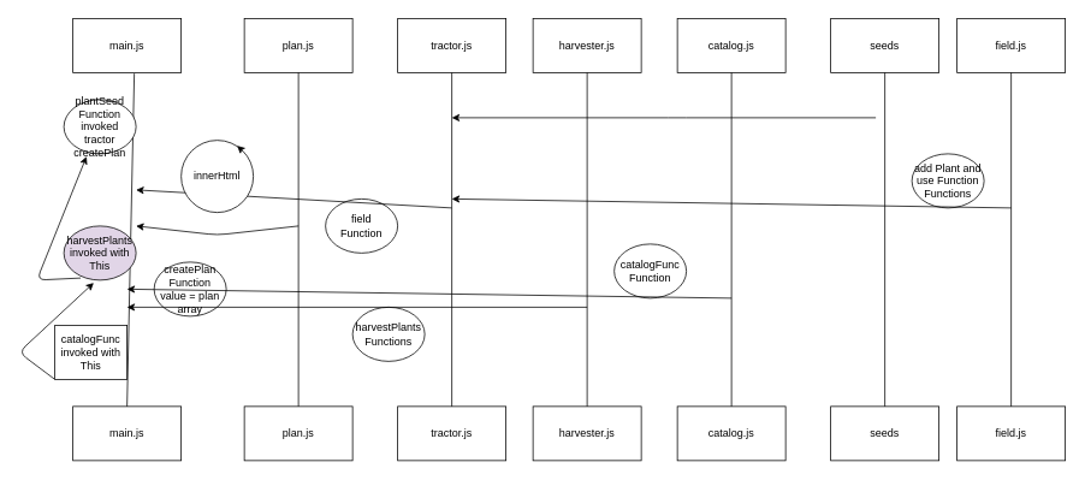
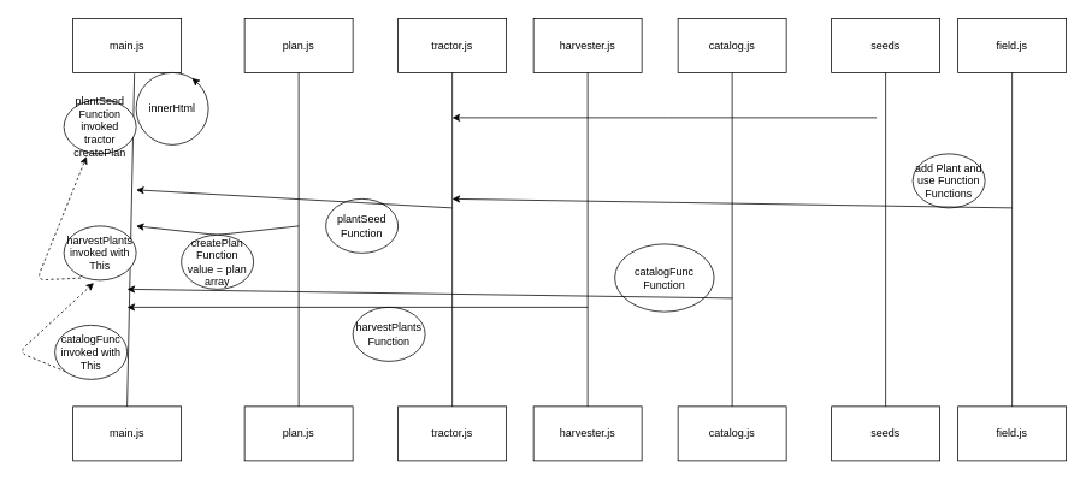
- <mxCell id="39" value="innerHtml" style="ellipse;whiteSpace=wrap;html=1;" vertex="1" parent="1"><mxGeometry x="200" y="155" width="80" height="80" as="geometry" /></mxCell>
+ <mxCell id="39" value="innerHtml" style="ellipse;whiteSpace=wrap;html=1;" vertex="1" parent="1"><mxGeometry x="150" y="80" width="80" height="80" as="geometry" /></mxCell>
- <mxCell id="28" value="field&lt;br&gt;Function" style="ellipse;whiteSpace=wrap;html=1;" vertex="1" parent="1"><mxGeometry x="360" y="220" width="80" height="60" as="geometry" /></mxCell>
+ <mxCell id="28" value="plantSeed&lt;br&gt;Function" style="ellipse;whiteSpace=wrap;html=1;" vertex="1" parent="1"><mxGeometry x="360" y="220" width="80" height="60" as="geometry" /></mxCell>
- <mxCell id="34" value="" style="endArrow=classic;html=1;entryX=0.313;entryY=1.05;entryDx=0;entryDy=0;entryPerimeter=0;exitX=0.233;exitY=0.961;exitDx=0;exitDy=0;exitPerimeter=0;" edge="1" parent="1" source="33" target="30"><mxGeometry width="50" height="50" relative="1" as="geometry"><mxPoint x="80" y="260" as="sourcePoint" /><mxPoint x="130" y="210" as="targetPoint" /><Array as="points"><mxPoint x="40" y="310" /></Array></mxGeometry></mxCell>
+ <mxCell id="34" value="" style="endArrow=classic;html=1;entryX=0.313;entryY=1.05;entryDx=0;entryDy=0;entryPerimeter=0;exitX=0.233;exitY=0.961;exitDx=0;exitDy=0;exitPerimeter=0;dashed=1;" edge="1" parent="1" source="33" target="30"><mxGeometry width="50" height="50" relative="1" as="geometry"><mxPoint x="80" y="260" as="sourcePoint" /><mxPoint x="130" y="210" as="targetPoint" /><Array as="points"><mxPoint x="40" y="310" /></Array></mxGeometry></mxCell>
- <mxCell id="33" value="harvestPlants invoked with This" style="ellipse;whiteSpace=wrap;html=1;fillColor=#e1d5e7;" vertex="1" parent="1"><mxGeometry x="70" y="250" width="80" height="60" as="geometry" /></mxCell>
+ <mxCell id="33" value="harvestPlants invoked with This" style="ellipse;whiteSpace=wrap;html=1;" vertex="1" parent="1"><mxGeometry x="70" y="250" width="80" height="60" as="geometry" /></mxCell>
- <mxCell id="37" value="catalogFunc Function" style="ellipse;whiteSpace=wrap;html=1;" vertex="1" parent="1"><mxGeometry x="680" y="270" width="80" height="60" as="geometry" /></mxCell>
+ <mxCell id="37" value="catalogFunc Function" style="ellipse;whiteSpace=wrap;html=1;" vertex="1" parent="1"><mxGeometry x="680" y="270" width="110" height="75" as="geometry" /></mxCell>
- <mxCell id="14" value="createPlan&lt;br&gt;Function&lt;br&gt;value = plan array" style="ellipse;whiteSpace=wrap;html=1;" vertex="1" parent="1"><mxGeometry x="170" y="290" width="80" height="60" as="geometry" /></mxCell>
+ <mxCell id="14" value="createPlan&lt;br&gt;Function&lt;br&gt;value = plan array" style="ellipse;whiteSpace=wrap;html=1;" vertex="1" parent="1"><mxGeometry x="200" y="260" width="80" height="60" as="geometry" /></mxCell>
- <mxCell id="36" value="" style="endArrow=classic;html=1;exitX=0;exitY=1;exitDx=0;exitDy=0;entryX=0.413;entryY=1.05;entryDx=0;entryDy=0;entryPerimeter=0;" edge="1" parent="1" source="35" target="33"><mxGeometry width="50" height="50" relative="1" as="geometry"><mxPoint x="75" y="360" as="sourcePoint" /><mxPoint x="125" y="310" as="targetPoint" /><Array as="points"><mxPoint x="20" y="390" /></Array></mxGeometry></mxCell>
+ <mxCell id="36" value="" style="endArrow=classic;html=1;exitX=0;exitY=1;exitDx=0;exitDy=0;entryX=0.413;entryY=1.05;entryDx=0;entryDy=0;entryPerimeter=0;dashed=1;" edge="1" parent="1" source="35" target="33"><mxGeometry width="50" height="50" relative="1" as="geometry"><mxPoint x="75" y="360" as="sourcePoint" /><mxPoint x="125" y="310" as="targetPoint" /><Array as="points"><mxPoint x="20" y="390" /></Array></mxGeometry></mxCell>
- <mxCell id="31" value="harvestPlants Functions" style="ellipse;whiteSpace=wrap;html=1;" vertex="1" parent="1"><mxGeometry x="390" y="340" width="80" height="60" as="geometry" /></mxCell>
+ <mxCell id="31" value="harvestPlants Function" style="ellipse;whiteSpace=wrap;html=1;" vertex="1" parent="1"><mxGeometry x="390" y="340" width="80" height="60" as="geometry" /></mxCell>
- <mxCell id="35" value="catalogFunc invoked with This" style="whiteSpace=wrap;html=1;rounded=0;" vertex="1" parent="1"><mxGeometry x="60" y="360" width="80" height="60" as="geometry" /></mxCell>
+ <mxCell id="35" value="catalogFunc invoked with This" style="ellipse;whiteSpace=wrap;html=1;" vertex="1" parent="1"><mxGeometry x="60" y="360" width="80" height="60" as="geometry" /></mxCell>
